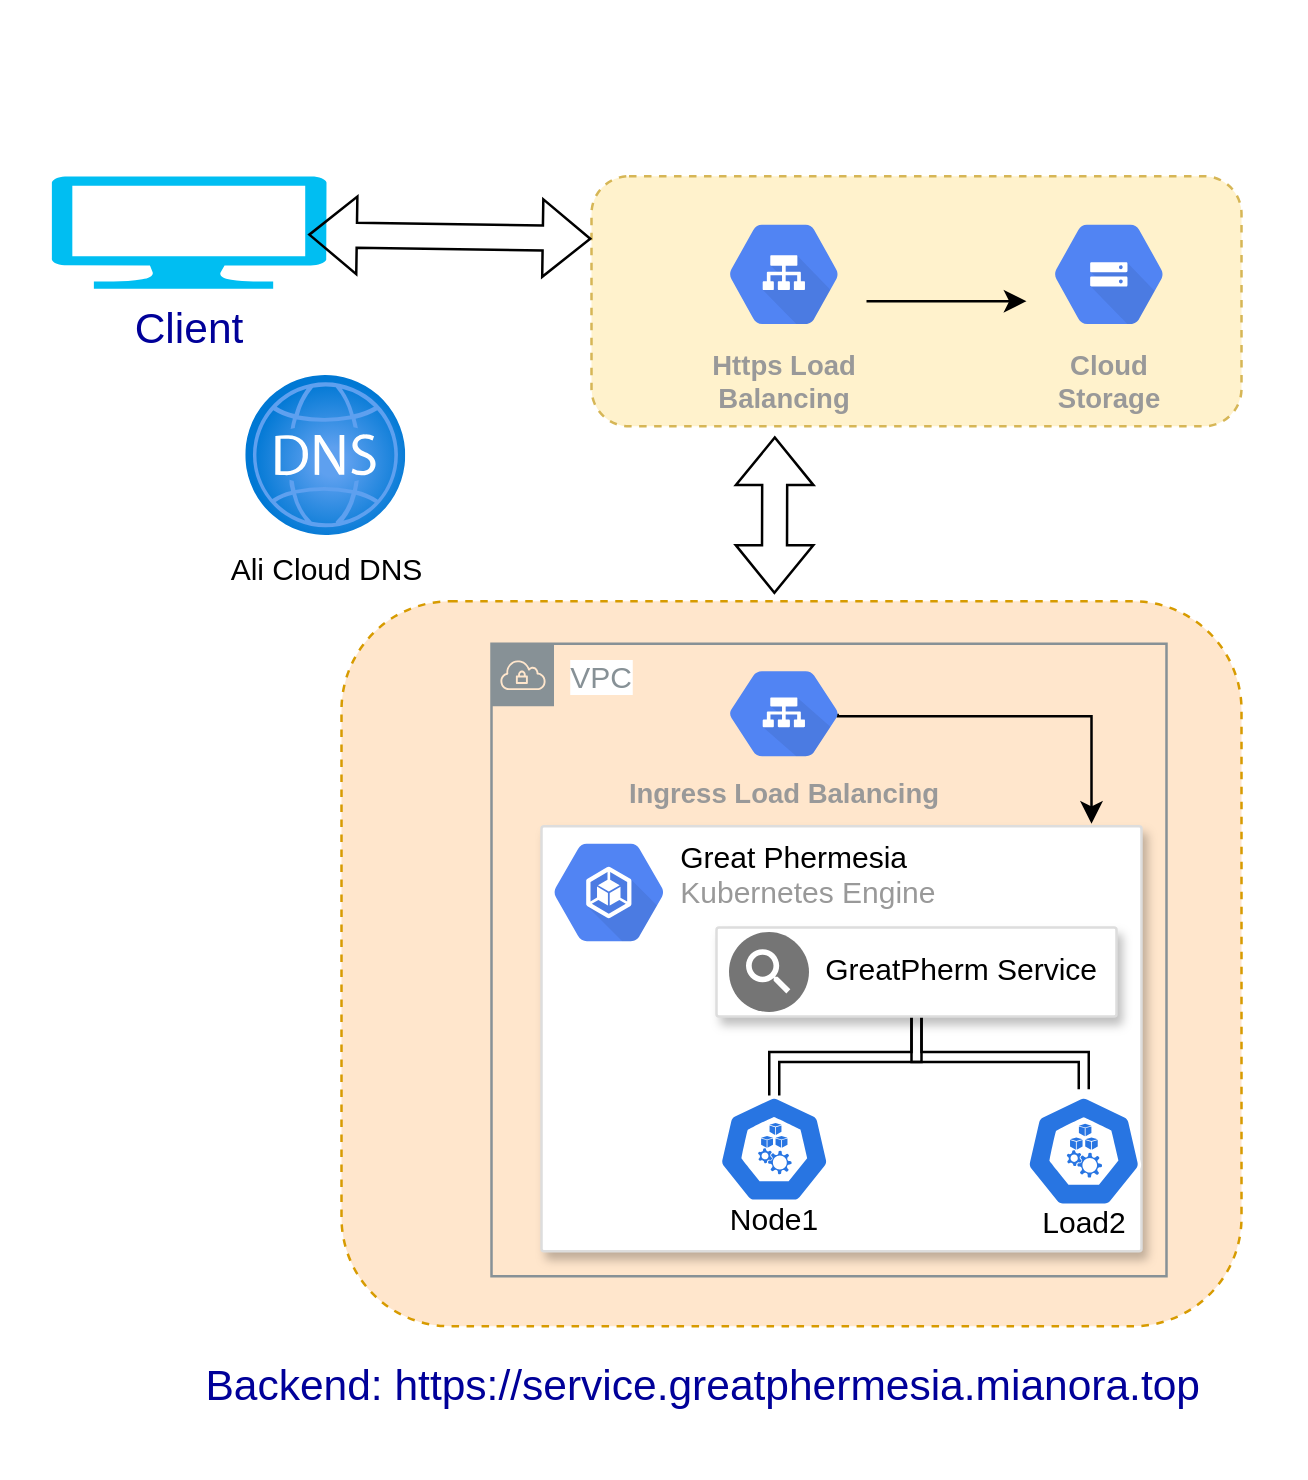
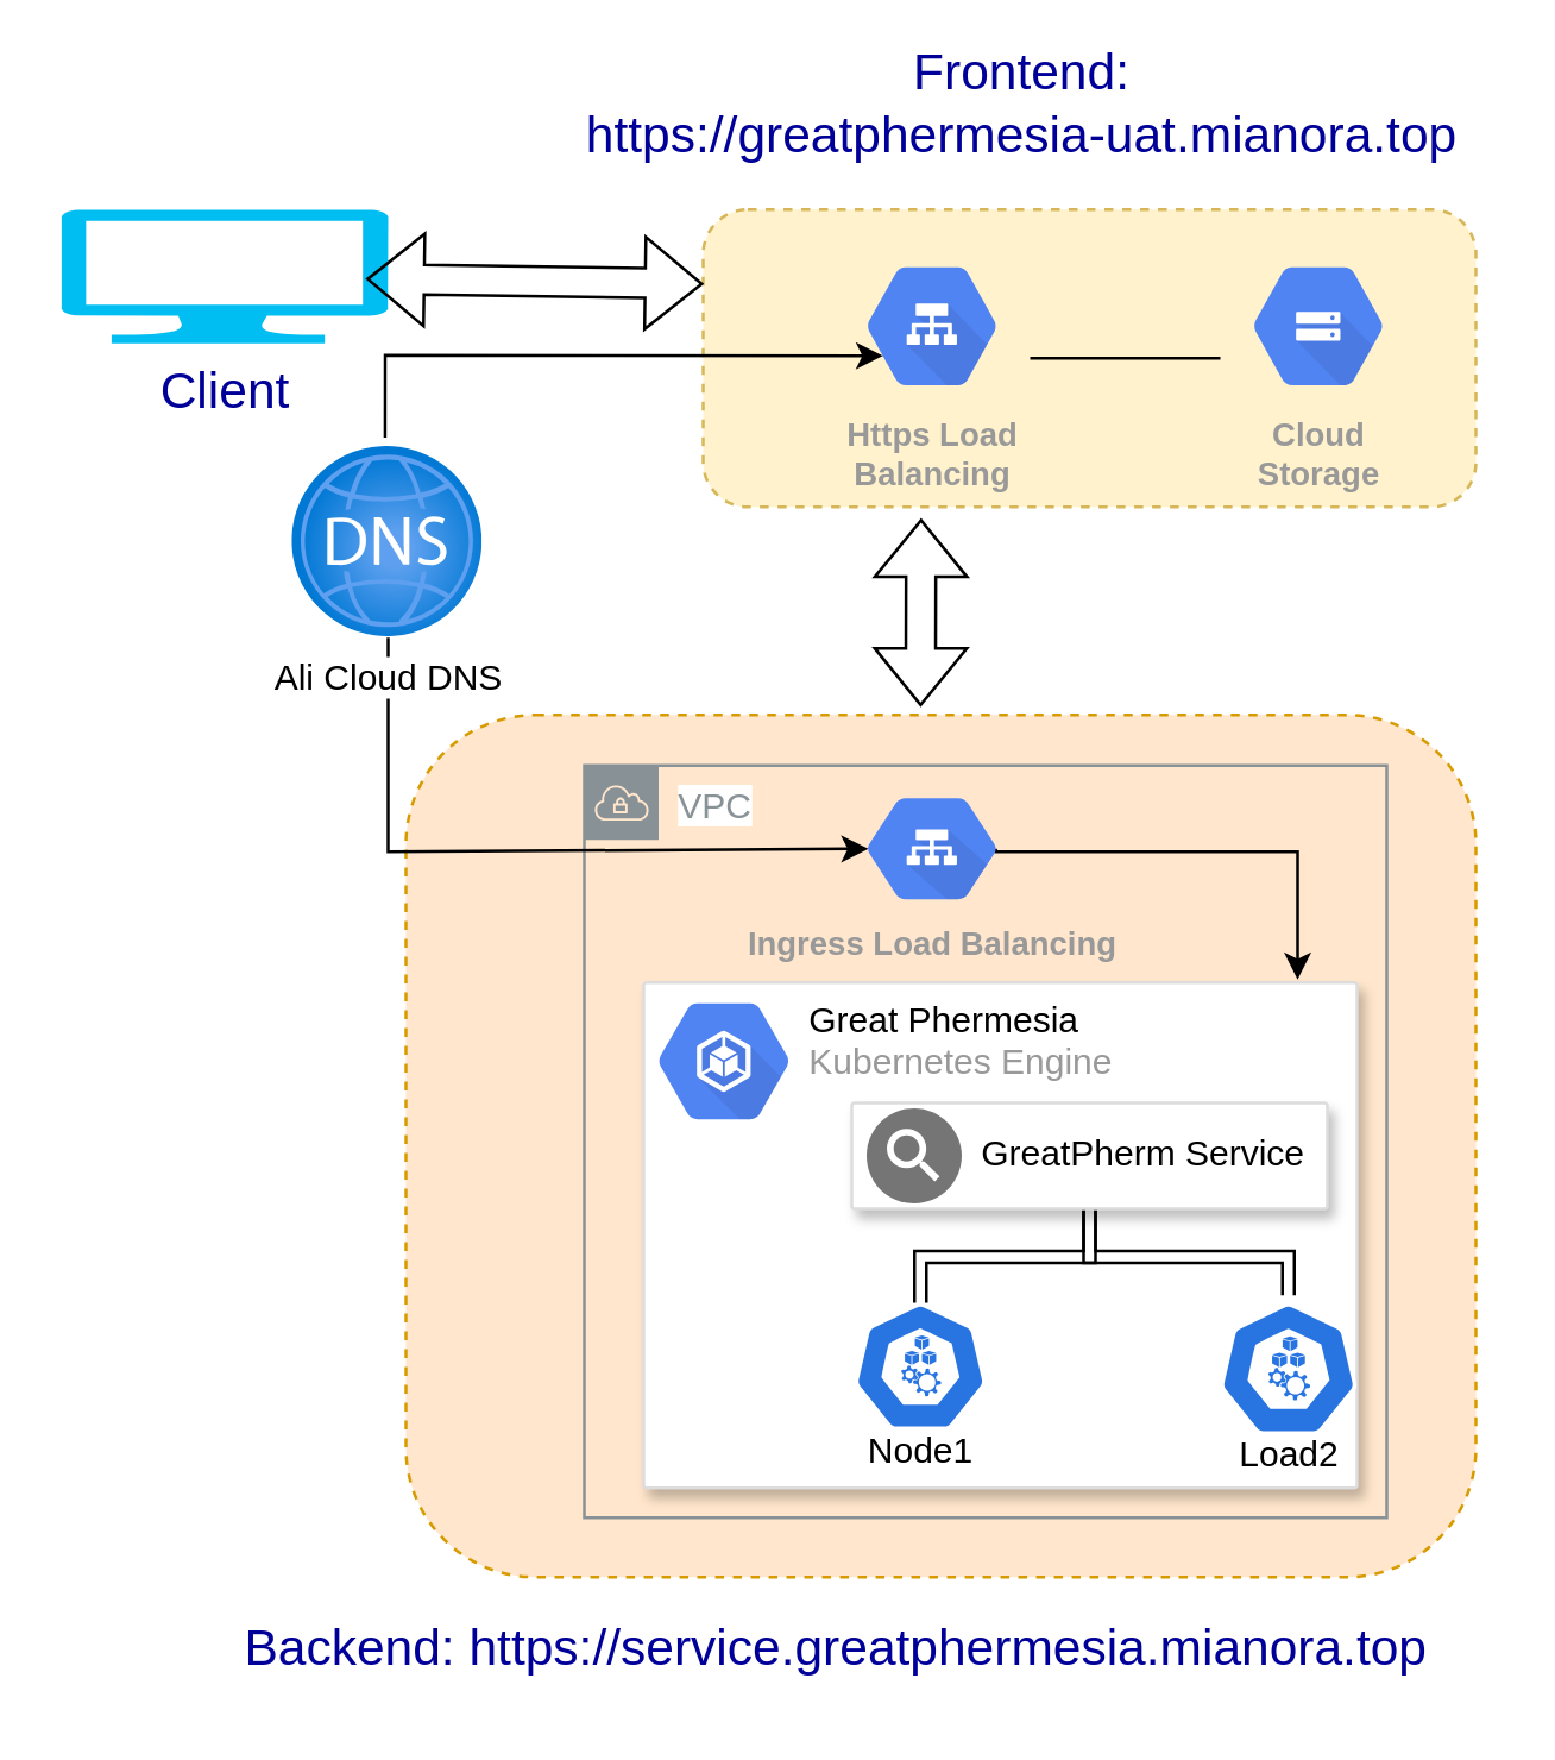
+ <mxCell id="22" value="&lt;font style=&quot;font-size: 17px&quot; color=&quot;#000099&quot;&gt;Frontend: &lt;br&gt;&lt;font style=&quot;font-size: 17px&quot;&gt;https://greatphermesia-uat.mianora.top&lt;/font&gt;&lt;/font&gt;" style="text;html=1;align=center;verticalAlign=middle;whiteSpace=wrap;rounded=0;dashed=1;labelBackgroundColor=default;strokeWidth=17;glass=0;fontColor=default;strokeColor=none;" vertex="1" parent="1"><mxGeometry x="186" y="20" width="315" height="30" as="geometry" /></mxCell>
+ <mxCell id="20" value="" style="endArrow=classic;html=1;rounded=0;labelBackgroundColor=default;fontColor=default;strokeColor=default;entryX=0.25;entryY=0.67;entryDx=0;entryDy=0;entryPerimeter=0;exitX=0.484;exitY=-0.052;exitDx=0;exitDy=0;exitPerimeter=0;" edge="1" parent="1" source="19" target="17"><mxGeometry width="50" height="50" relative="1" as="geometry"><mxPoint x="-14" y="200" as="sourcePoint" /><mxPoint x="36" y="180" as="targetPoint" /><Array as="points"><mxPoint x="129" y="119" /></Array></mxGeometry></mxCell>
- <mxCell id="16" value="" style="edgeStyle=orthogonalEdgeStyle;rounded=0;orthogonalLoop=1;jettySize=auto;html=1;labelBackgroundColor=default;fontColor=default;strokeColor=default;" edge="1" parent="1" source="17" target="5"><mxGeometry relative="1" as="geometry"><Array as="points"><mxPoint x="396" y="120" /><mxPoint x="396" y="120" /></Array></mxGeometry></mxCell>
+ <mxCell id="16" value="" style="edgeStyle=orthogonalEdgeStyle;rounded=0;orthogonalLoop=1;jettySize=auto;html=1;labelBackgroundColor=default;fontColor=default;strokeColor=default;endArrow=none;" edge="1" parent="1" source="17" target="5"><mxGeometry relative="1" as="geometry"><Array as="points"><mxPoint x="396" y="120" /><mxPoint x="396" y="120" /></Array></mxGeometry></mxCell>
+ <mxCell id="18" style="edgeStyle=orthogonalEdgeStyle;rounded=0;orthogonalLoop=1;jettySize=auto;html=1;entryX=0.175;entryY=0.5;entryDx=0;entryDy=0;entryPerimeter=0;labelBackgroundColor=default;fontColor=default;strokeColor=default;" edge="1" parent="1" source="19" target="15"><mxGeometry relative="1" as="geometry"><Array as="points"><mxPoint x="130" y="286" /></Array></mxGeometry></mxCell>
